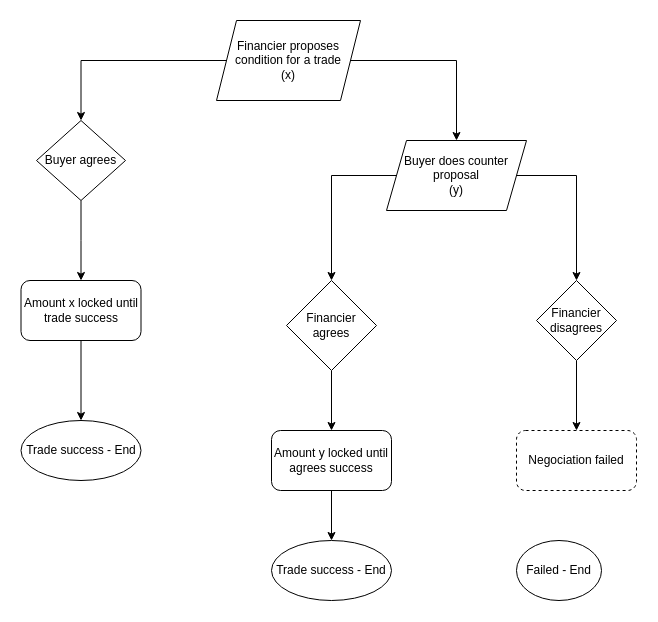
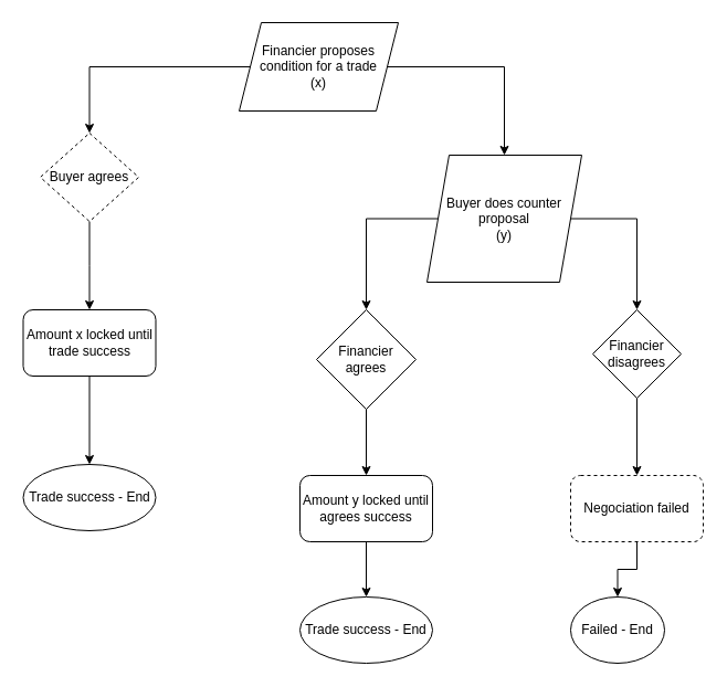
- <mxCell id="9" value="Buyer agrees" style="rhombus;whiteSpace=wrap;html=1;rounded=0;" vertex="1" parent="1"><mxGeometry x="36" y="120" width="89" height="80" as="geometry" /></mxCell>
+ <mxCell id="9" value="Buyer agrees" style="rhombus;whiteSpace=wrap;html=1;rounded=0;dashed=1;" vertex="1" parent="1"><mxGeometry x="36" y="120" width="89" height="80" as="geometry" /></mxCell>
- <mxCell id="8" value="&lt;span&gt;Buyer does counter proposal&lt;/span&gt;&lt;br&gt;&lt;span&gt;(y)&lt;/span&gt;" style="shape=parallelogram;perimeter=parallelogramPerimeter;whiteSpace=wrap;html=1;fixedSize=1;" vertex="1" parent="1"><mxGeometry x="386" y="140" width="140" height="70" as="geometry" /></mxCell>
+ <mxCell id="8" value="&lt;span&gt;Buyer does counter proposal&lt;/span&gt;&lt;br&gt;&lt;span&gt;(y)&lt;/span&gt;" style="shape=parallelogram;perimeter=parallelogramPerimeter;whiteSpace=wrap;html=1;fixedSize=1;" vertex="1" parent="1"><mxGeometry x="386" y="140" width="140" height="115" as="geometry" /></mxCell>
+ <mxCell id="18" value="" style="edgeStyle=orthogonalEdgeStyle;rounded=0;orthogonalLoop=1;jettySize=auto;html=1;" edge="1" parent="1" source="19" target="22"><mxGeometry relative="1" as="geometry" /></mxCell>
